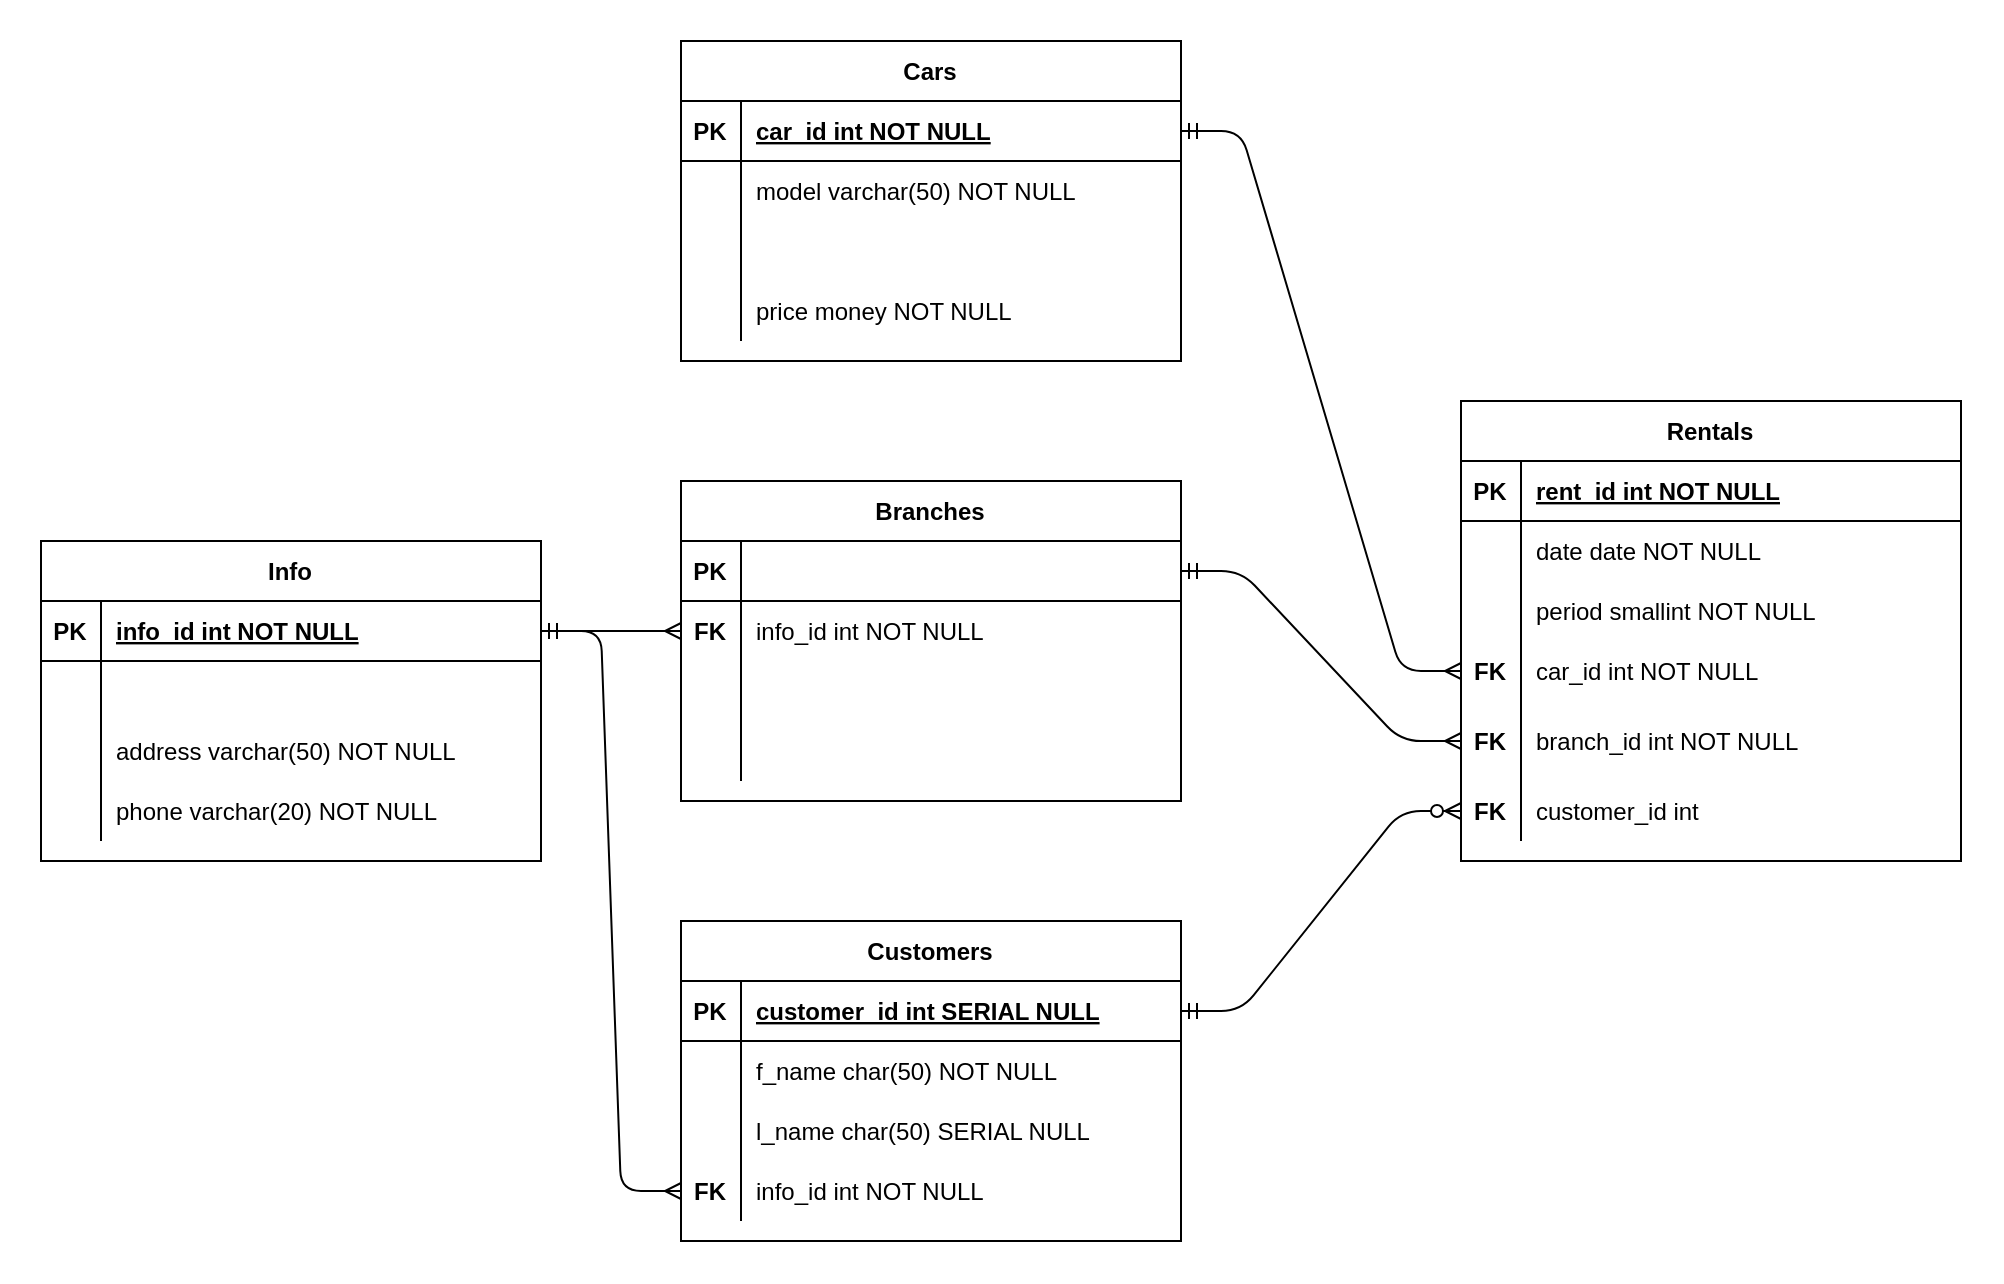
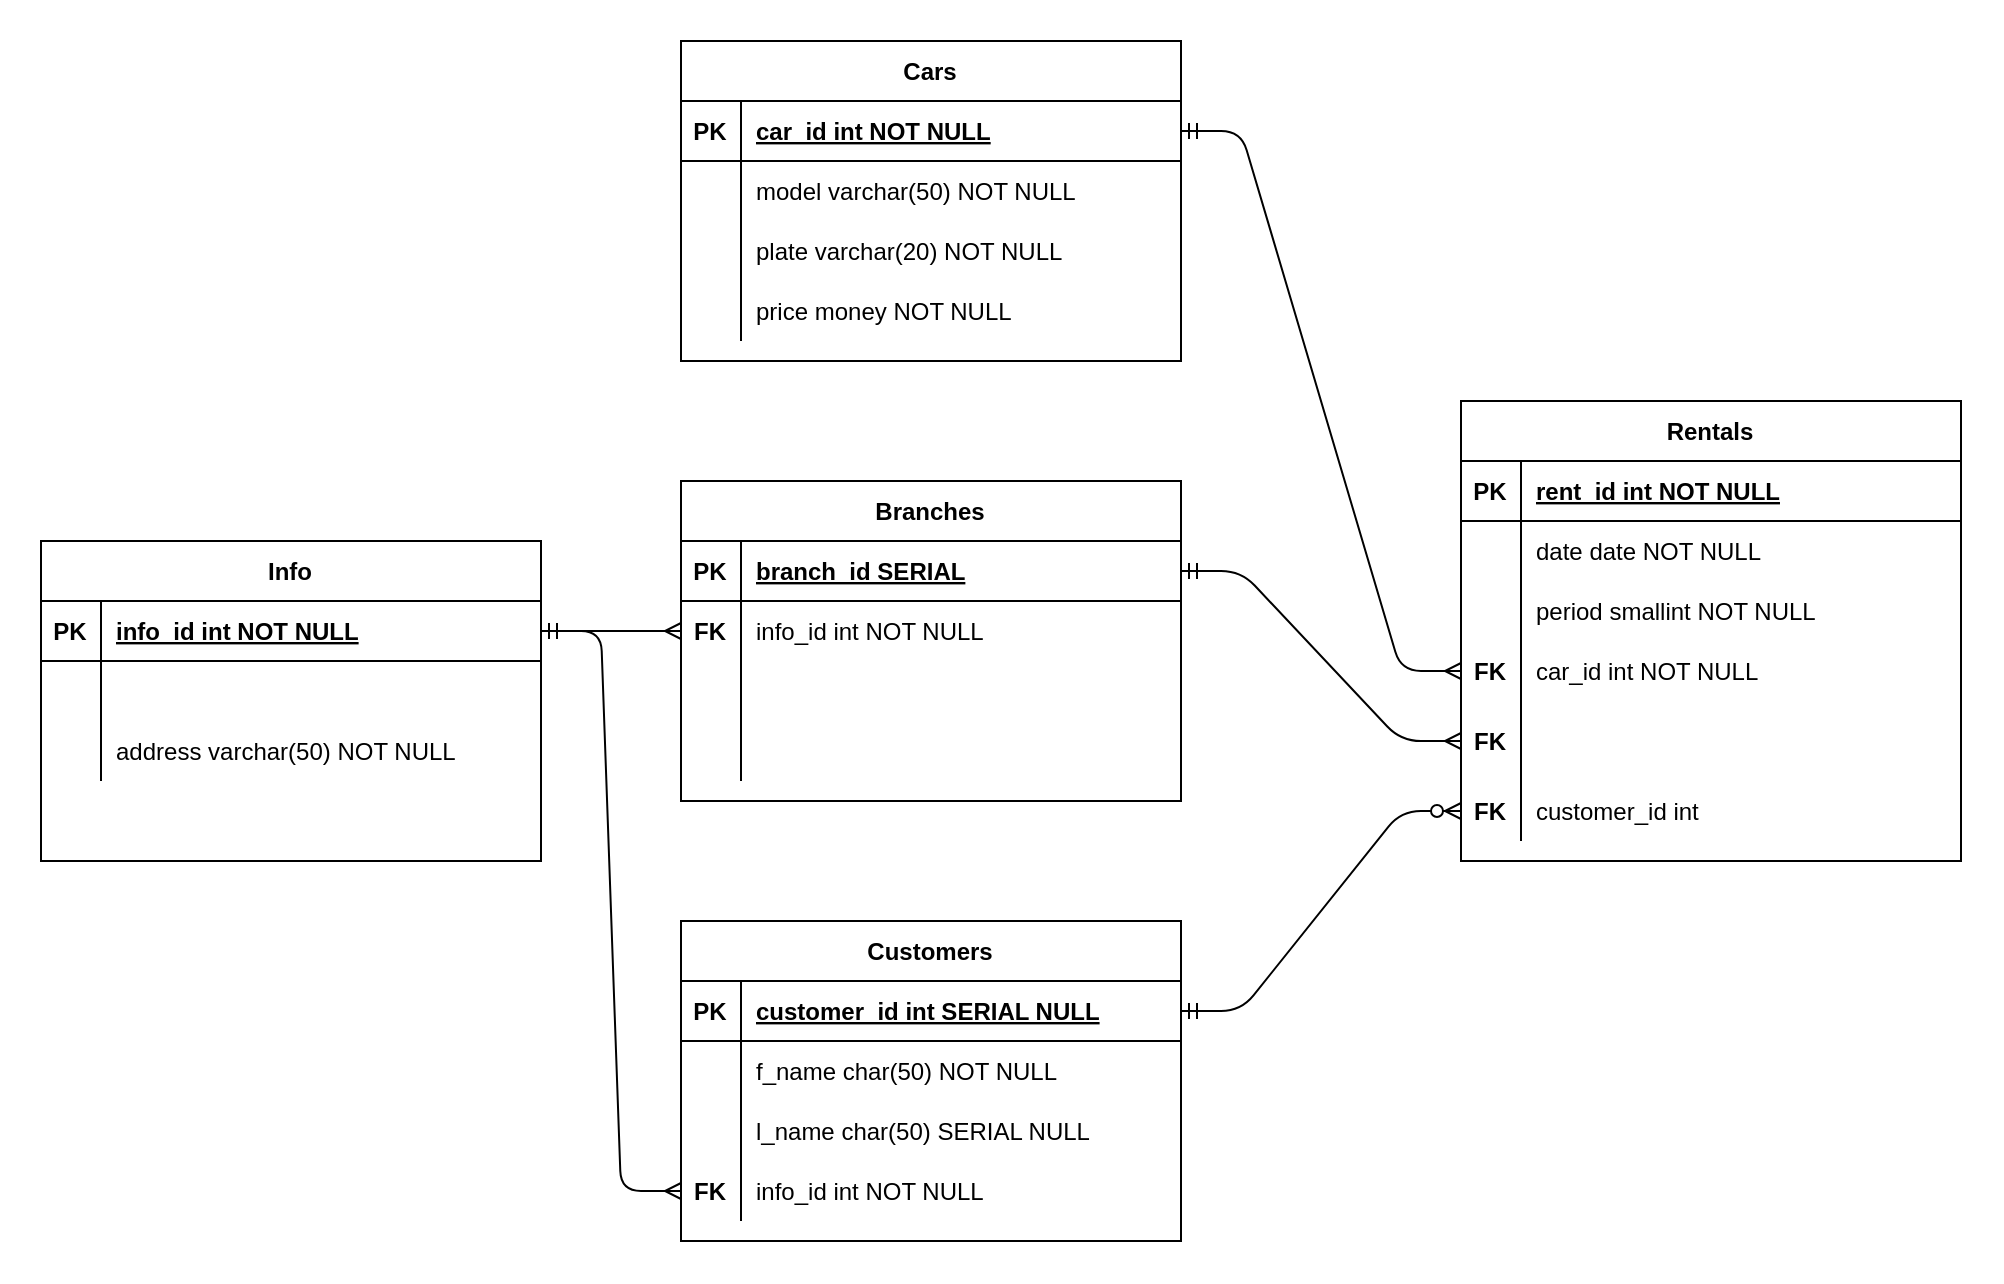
+ <mxCell id="24" value="plate varchar(20) NOT NULL" style="shape=partialRectangle;overflow=hidden;connectable=0;fillColor=none;top=0;left=0;bottom=0;right=0;align=left;spacingLeft=6;" vertex="1" parent="22"><mxGeometry x="30" width="220" height="30" as="geometry" /></mxCell>
+ <mxCell id="50" value="branch_id SERIAL" style="shape=partialRectangle;overflow=hidden;connectable=0;fillColor=none;top=0;left=0;bottom=0;right=0;align=left;spacingLeft=6;fontStyle=5;" vertex="1" parent="48"><mxGeometry x="30" width="220" height="30" as="geometry" /></mxCell>
- <mxCell id="43" value="branch_id int NOT NULL" style="shape=partialRectangle;overflow=hidden;connectable=0;fillColor=none;top=0;left=0;bottom=0;right=0;align=left;spacingLeft=6;" vertex="1" parent="41"><mxGeometry x="30" width="220" height="40" as="geometry" /></mxCell>
- <mxCell id="71" value="phone varchar(20) NOT NULL" style="shape=partialRectangle;overflow=hidden;connectable=0;fillColor=none;top=0;left=0;bottom=0;right=0;align=left;spacingLeft=6;" vertex="1" parent="69"><mxGeometry x="30" width="220" height="30" as="geometry" /></mxCell>
